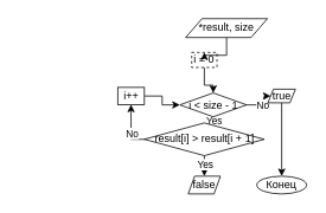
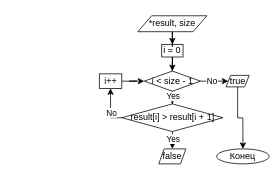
- <mxCell id="11" value="*result, size" style="shape=parallelogram;perimeter=parallelogramPerimeter;whiteSpace=wrap;html=1;fontFamily=Helvetica;fontSize=12;fontColor=#000000;align=center;strokeColor=#000000;fillColor=#ffffff;" vertex="1" parent="1"><mxGeometry x="208" y="20.5" width="92" height="21.25" as="geometry" /></mxCell>
+ <mxCell id="11" value="*result, size" style="shape=parallelogram;perimeter=parallelogramPerimeter;whiteSpace=wrap;html=1;fontFamily=Helvetica;fontSize=12;fontColor=#000000;align=center;strokeColor=#000000;fillColor=#ffffff;" vertex="1" parent="1"><mxGeometry x="183" y="20.5" width="92" height="21.25" as="geometry" /></mxCell>
- <mxCell id="3" value="i = 0" style="rounded=0;whiteSpace=wrap;html=1;fontFamily=Helvetica;fontSize=12;fontColor=#000000;align=center;strokeColor=#000000;fillColor=#ffffff;dashed=1;" vertex="1" parent="1"><mxGeometry x="214.78" y="58.62" width="28.44" height="16.88" as="geometry" /></mxCell>
+ <mxCell id="3" value="i = 0" style="rounded=0;whiteSpace=wrap;html=1;fontFamily=Helvetica;fontSize=12;fontColor=#000000;align=center;strokeColor=#000000;fillColor=#ffffff;" vertex="1" parent="1"><mxGeometry x="214.78" y="58.62" width="28.44" height="16.88" as="geometry" /></mxCell>
- <mxCell id="7" value="i &amp;lt; size - 1" style="rhombus;whiteSpace=wrap;html=1;" vertex="1" parent="1"><mxGeometry x="201.5" y="104.24" width="75" height="26.88" as="geometry" /></mxCell>
+ <mxCell id="7" value="i &amp;lt; size - 1" style="rhombus;whiteSpace=wrap;html=1;" vertex="1" parent="1"><mxGeometry x="191.5" y="94.24" width="75" height="26.88" as="geometry" /></mxCell>
- <mxCell id="9" value="Конец" style="ellipse;whiteSpace=wrap;html=1;" vertex="1" parent="1"><mxGeometry x="288.03" y="198" width="55.97" height="20" as="geometry" /></mxCell>
+ <mxCell id="9" value="Конец" style="ellipse;whiteSpace=wrap;html=1;" vertex="1" parent="1"><mxGeometry x="288.03" y="198" width="70" height="20" as="geometry" /></mxCell>
